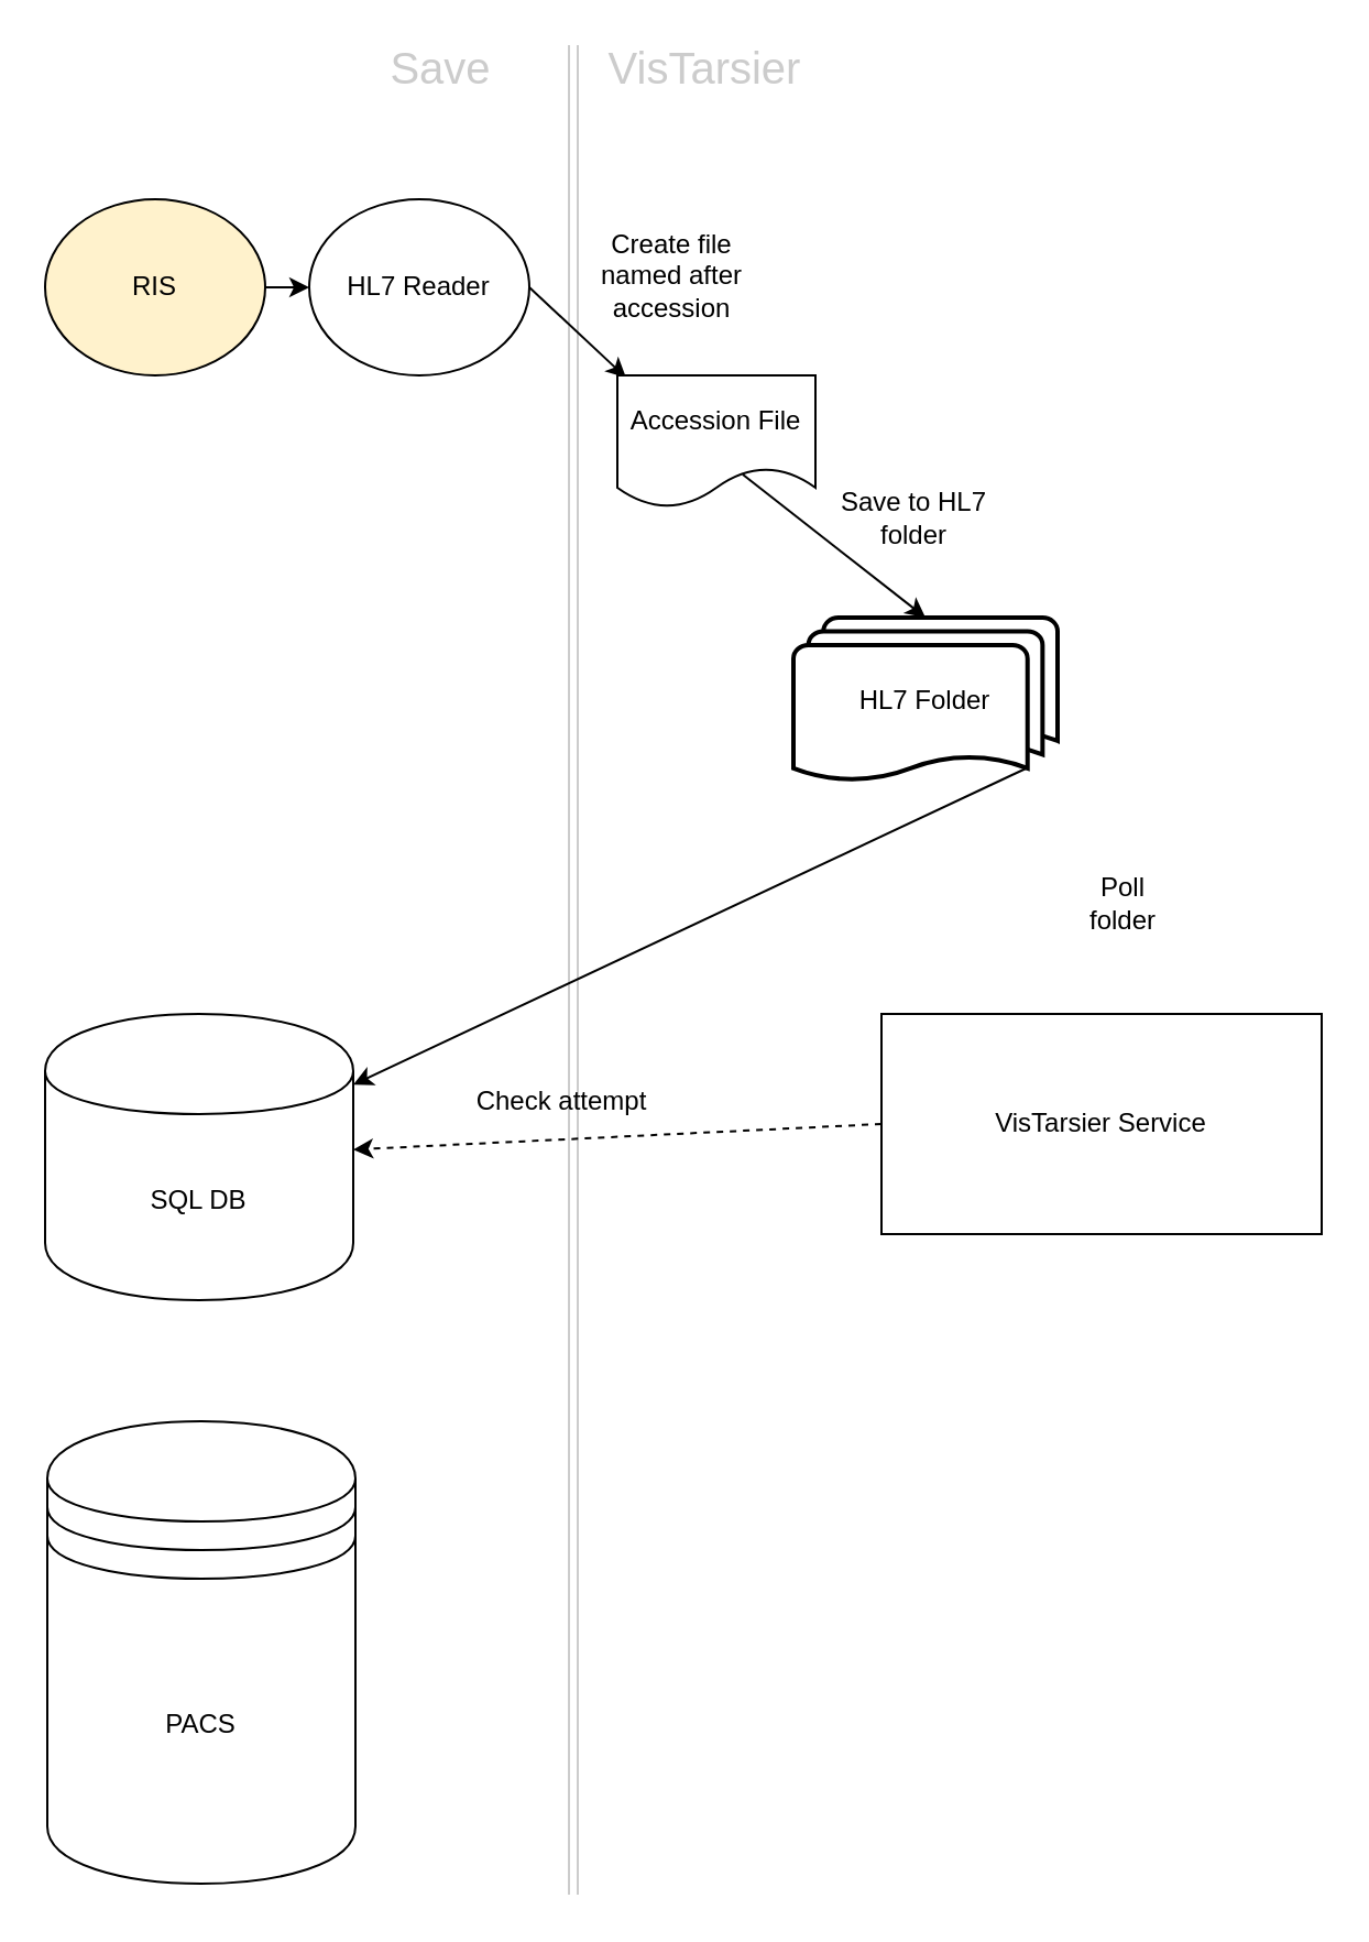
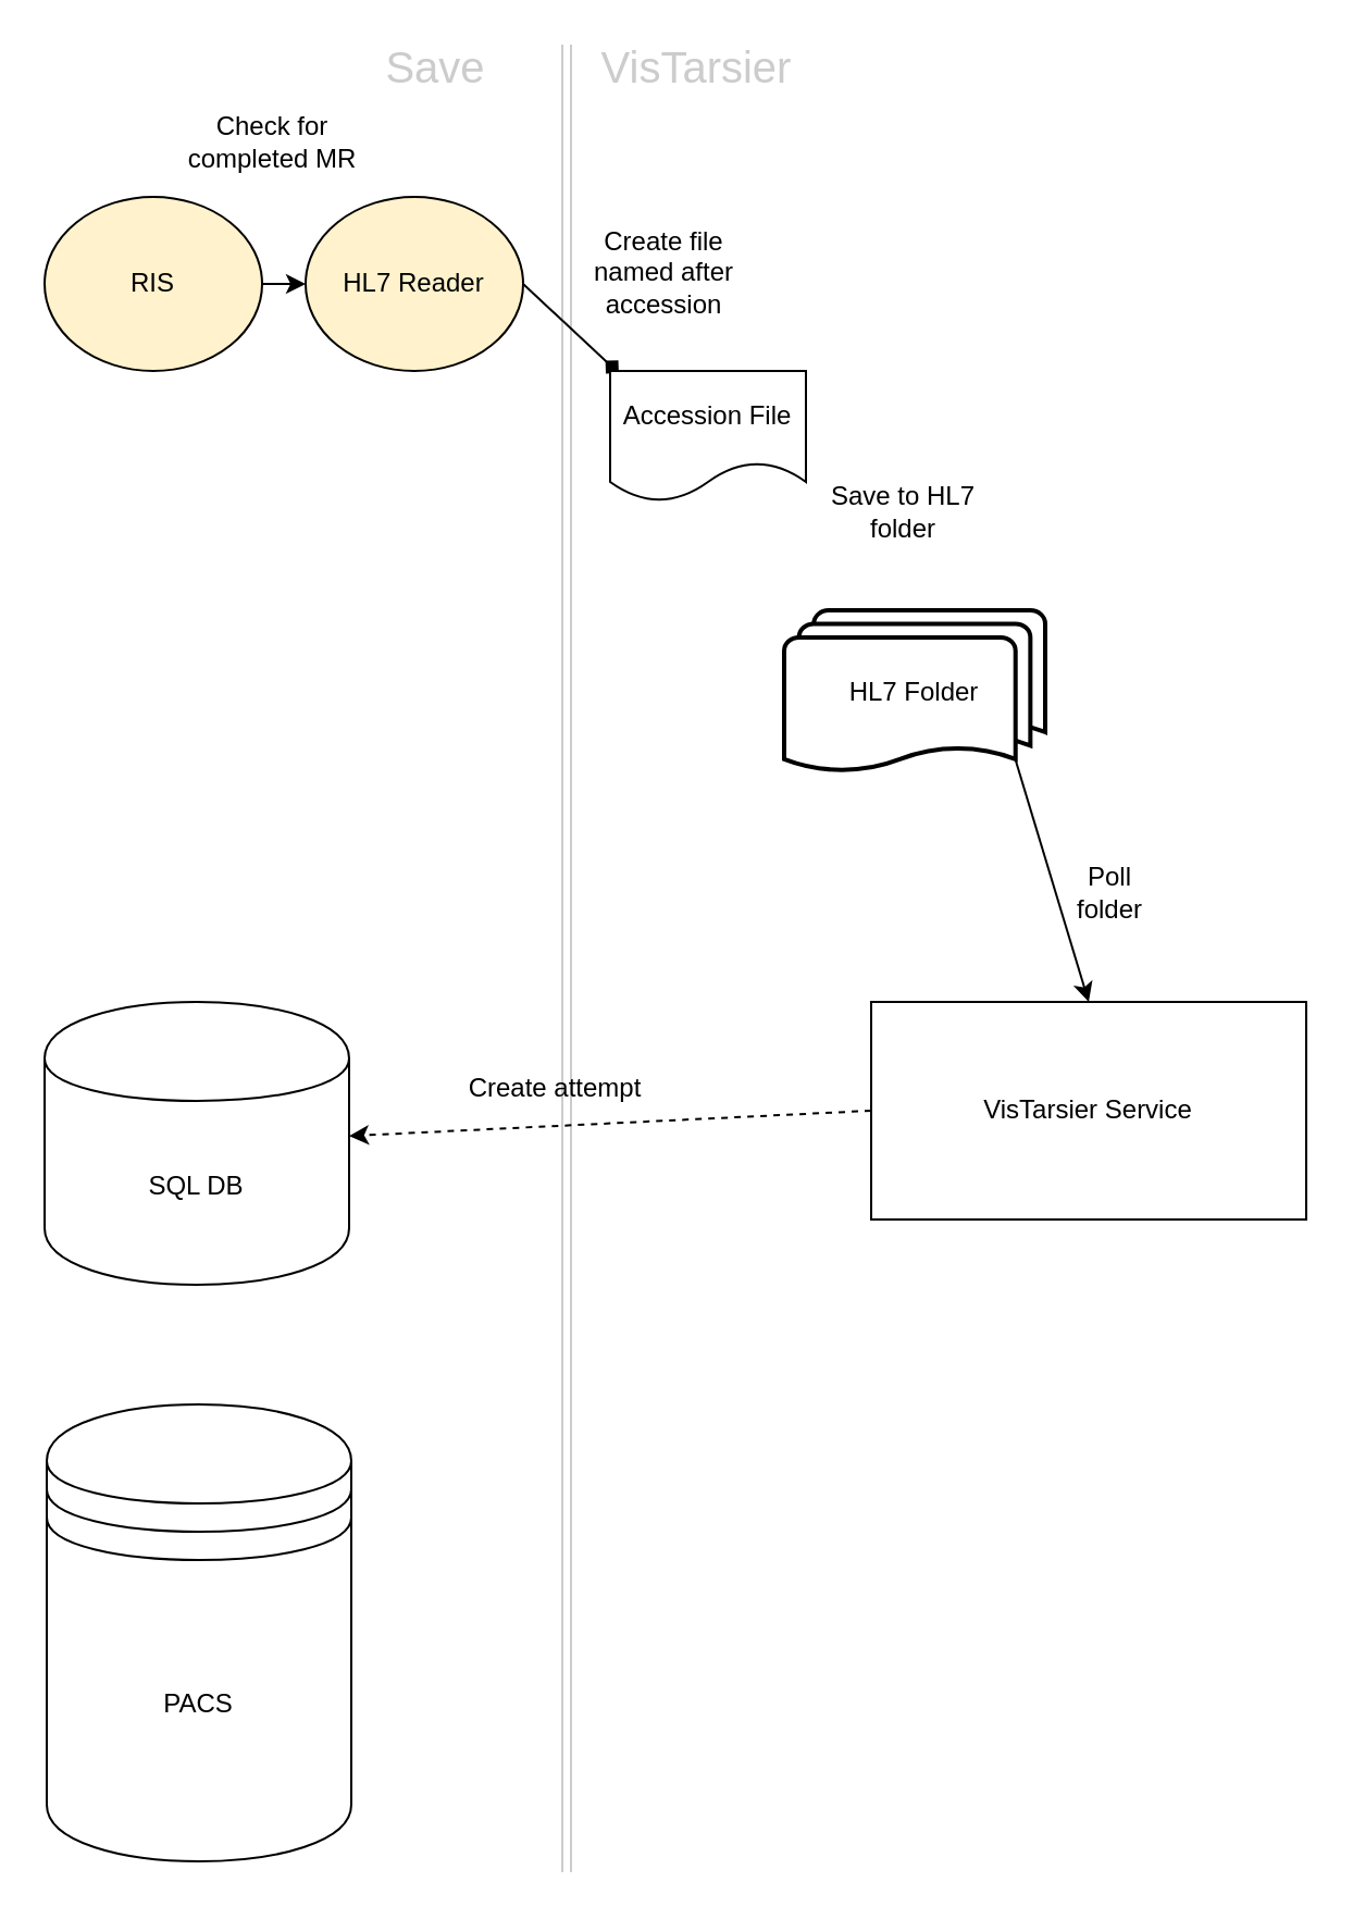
+ <mxCell id="13" value="Check for completed MR" style="text;html=1;strokeColor=none;fillColor=none;align=center;verticalAlign=middle;whiteSpace=wrap;rounded=0;" vertex="1" parent="1"><mxGeometry x="80" y="50" width="90" height="30" as="geometry" /></mxCell>
- <mxCell id="5" value="HL7 Reader" style="ellipse;whiteSpace=wrap;html=1;" vertex="1" parent="1"><mxGeometry x="140" y="90" width="100" height="80" as="geometry" /></mxCell>
+ <mxCell id="5" value="HL7 Reader" style="ellipse;whiteSpace=wrap;html=1;fillColor=#fff2cc;" vertex="1" parent="1"><mxGeometry x="140" y="90" width="100" height="80" as="geometry" /></mxCell>
- <mxCell id="8" value="" style="endArrow=classic;html=1;entryX=0.044;entryY=0.017;entryDx=0;entryDy=0;entryPerimeter=0;exitX=1;exitY=0.5;exitDx=0;exitDy=0;" edge="1" parent="1" source="5" target="9"><mxGeometry width="50" height="50" relative="1" as="geometry"><mxPoint x="10" y="520" as="sourcePoint" /><mxPoint x="60" y="470" as="targetPoint" /></mxGeometry></mxCell>
+ <mxCell id="8" value="" style="endArrow=diamond;html=1;entryX=0.044;entryY=0.017;entryDx=0;entryDy=0;entryPerimeter=0;exitX=1;exitY=0.5;exitDx=0;exitDy=0;" edge="1" parent="1" source="5" target="9"><mxGeometry width="50" height="50" relative="1" as="geometry"><mxPoint x="10" y="520" as="sourcePoint" /><mxPoint x="60" y="470" as="targetPoint" /></mxGeometry></mxCell>
- <mxCell id="10" value="" style="endArrow=classic;html=1;entryX=0.5;entryY=0;entryDx=0;entryDy=0;entryPerimeter=0;exitX=0.633;exitY=0.75;exitDx=0;exitDy=0;exitPerimeter=0;" edge="1" parent="1" source="9" target="6"><mxGeometry width="50" height="50" relative="1" as="geometry"><mxPoint x="320" y="270" as="sourcePoint" /><mxPoint x="370" y="220" as="targetPoint" /></mxGeometry></mxCell>
- <mxCell id="12" value="" style="endArrow=classic;html=1;exitX=0.885;exitY=0.91;exitDx=0;exitDy=0;exitPerimeter=0;" edge="1" parent="1" source="6" target="3"><mxGeometry width="50" height="50" relative="1" as="geometry"><mxPoint x="20" y="660" as="sourcePoint" /><mxPoint x="70" y="610" as="targetPoint" /></mxGeometry></mxCell>
+ <mxCell id="12" value="" style="endArrow=classic;html=1;entryX=0.5;entryY=0;entryDx=0;entryDy=0;exitX=0.885;exitY=0.91;exitDx=0;exitDy=0;exitPerimeter=0;" edge="1" parent="1" source="6" target="11"><mxGeometry width="50" height="50" relative="1" as="geometry"><mxPoint x="20" y="660" as="sourcePoint" /><mxPoint x="70" y="610" as="targetPoint" /></mxGeometry></mxCell>
- <mxCell id="17" value="Check attempt" style="text;html=1;strokeColor=none;fillColor=none;align=center;verticalAlign=middle;whiteSpace=wrap;rounded=0;" vertex="1" parent="1"><mxGeometry x="205" y="490" width="100" height="20" as="geometry" /></mxCell>
+ <mxCell id="17" value="Create attempt" style="text;html=1;strokeColor=none;fillColor=none;align=center;verticalAlign=middle;whiteSpace=wrap;rounded=0;" vertex="1" parent="1"><mxGeometry x="205" y="490" width="100" height="20" as="geometry" /></mxCell>
